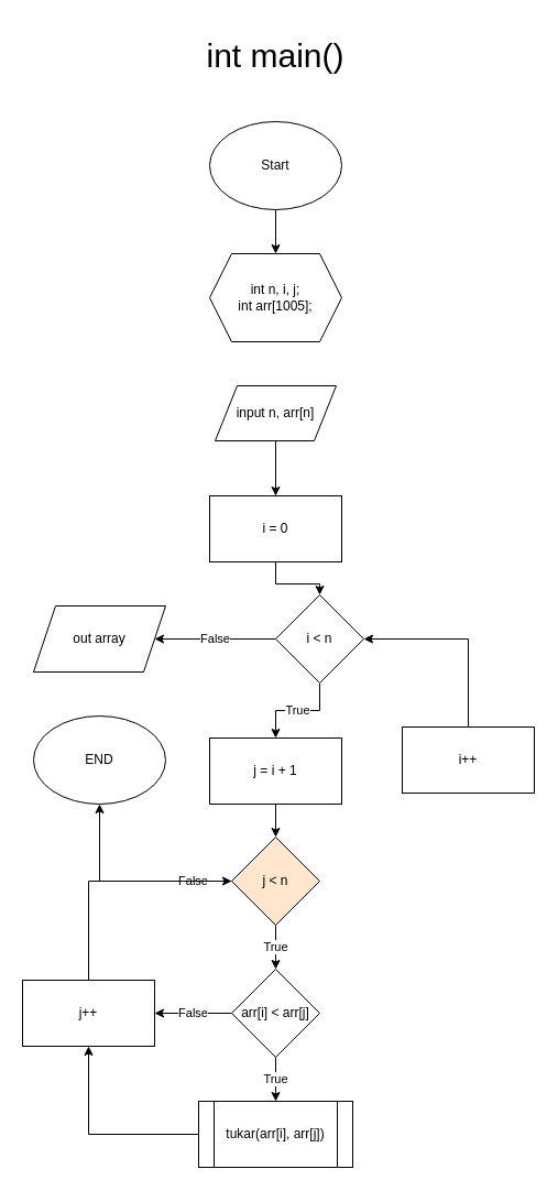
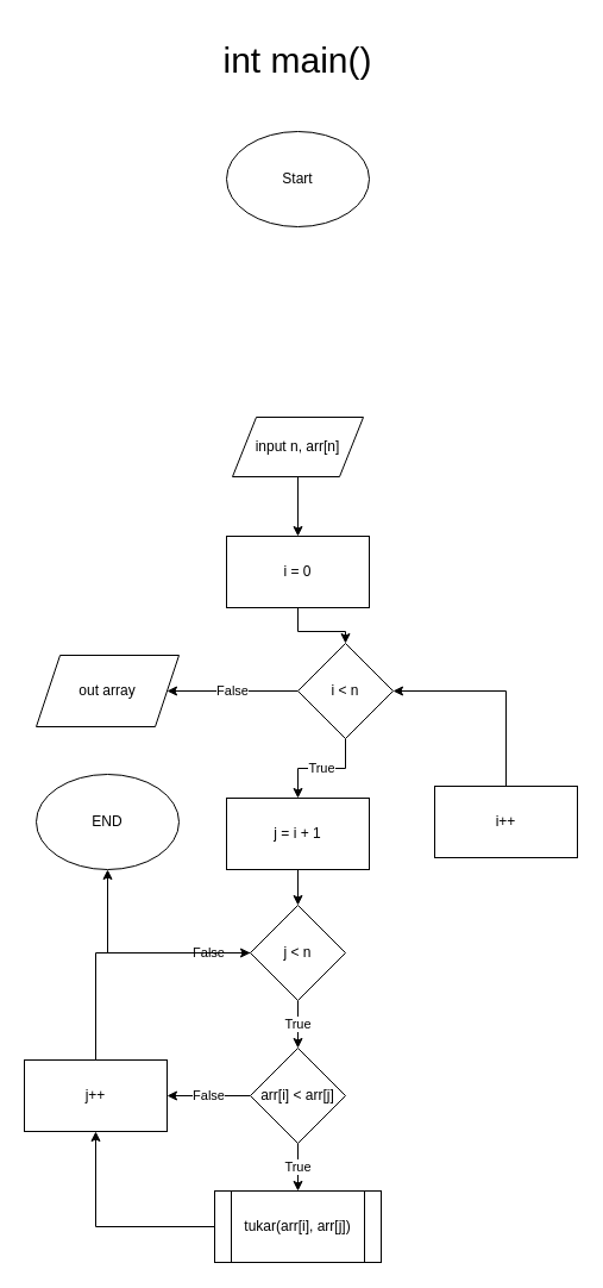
- <mxCell id="3" value="" style="edgeStyle=orthogonalEdgeStyle;rounded=0;orthogonalLoop=1;jettySize=auto;html=1;" parent="1" source="4" target="5" edge="1"><mxGeometry relative="1" as="geometry" /></mxCell>
- <mxCell id="5" value="int n, i, j;&lt;br&gt;int arr[1005];" style="shape=hexagon;perimeter=hexagonPerimeter2;whiteSpace=wrap;html=1;fixedSize=1;" parent="1" vertex="1"><mxGeometry x="190" y="230" width="120" height="80" as="geometry" /></mxCell>
- <mxCell id="18" value="j &amp;lt; n" style="rhombus;whiteSpace=wrap;html=1;fillColor=#ffe6cc;" vertex="1" parent="1"><mxGeometry x="210" y="760" width="80" height="80" as="geometry" /></mxCell>
+ <mxCell id="18" value="j &amp;lt; n" style="rhombus;whiteSpace=wrap;html=1;" vertex="1" parent="1"><mxGeometry x="210" y="760" width="80" height="80" as="geometry" /></mxCell>
